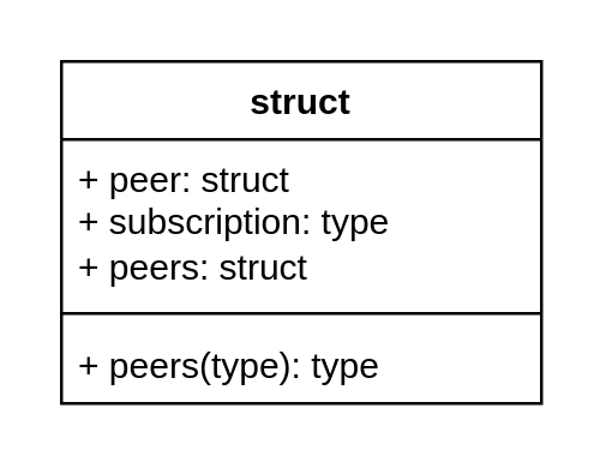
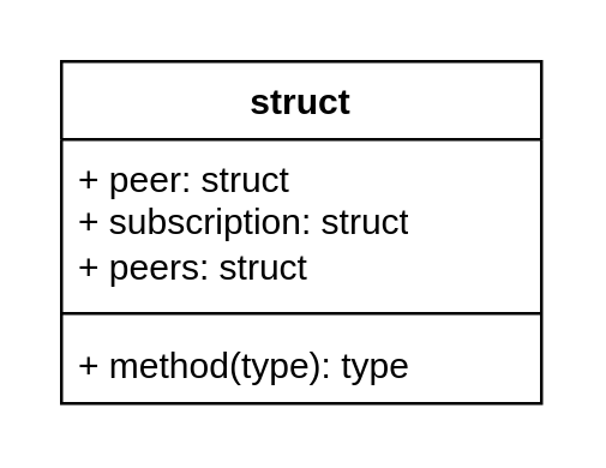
- <mxCell id="3" value="+ peer: struct&lt;br&gt;+ subscription: type&lt;br&gt;+ peers: struct" style="text;strokeColor=none;fillColor=none;align=left;verticalAlign=top;spacingLeft=4;spacingRight=4;overflow=hidden;rotatable=0;points=[[0,0.5],[1,0.5]];portConstraint=eastwest;whiteSpace=wrap;html=1;" vertex="1" parent="2"><mxGeometry y="26" width="160" height="54" as="geometry" /></mxCell>
+ <mxCell id="3" value="+ peer: struct&lt;br&gt;+ subscription: struct&lt;br&gt;+ peers: struct" style="text;strokeColor=none;fillColor=none;align=left;verticalAlign=top;spacingLeft=4;spacingRight=4;overflow=hidden;rotatable=0;points=[[0,0.5],[1,0.5]];portConstraint=eastwest;whiteSpace=wrap;html=1;" vertex="1" parent="2"><mxGeometry y="26" width="160" height="54" as="geometry" /></mxCell>
- <mxCell id="5" value="+ peers(type): type" style="text;strokeColor=none;fillColor=none;align=left;verticalAlign=top;spacingLeft=4;spacingRight=4;overflow=hidden;rotatable=0;points=[[0,0.5],[1,0.5]];portConstraint=eastwest;whiteSpace=wrap;html=1;" vertex="1" parent="2"><mxGeometry y="88" width="160" height="26" as="geometry" /></mxCell>
+ <mxCell id="5" value="+ method(type): type" style="text;strokeColor=none;fillColor=none;align=left;verticalAlign=top;spacingLeft=4;spacingRight=4;overflow=hidden;rotatable=0;points=[[0,0.5],[1,0.5]];portConstraint=eastwest;whiteSpace=wrap;html=1;" vertex="1" parent="2"><mxGeometry y="88" width="160" height="26" as="geometry" /></mxCell>
